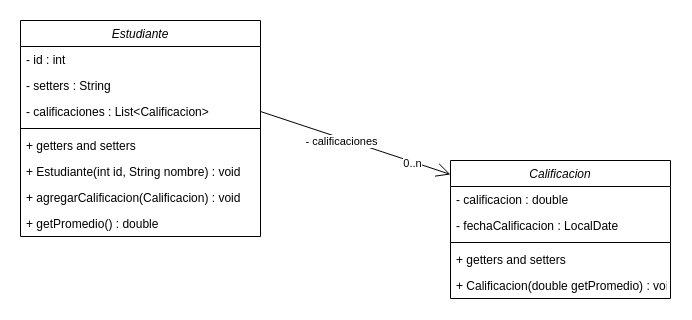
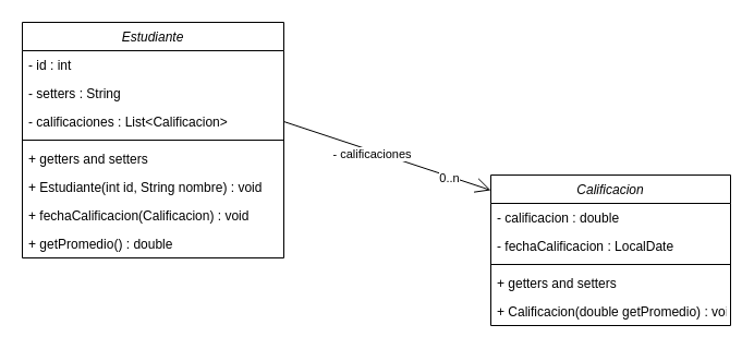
- <mxCell id="9" value="+ agregarCalificacion(Calificacion) : void" style="text;align=left;verticalAlign=top;spacingLeft=4;spacingRight=4;overflow=hidden;rotatable=0;points=[[0,0.5],[1,0.5]];portConstraint=eastwest;" vertex="1" parent="2"><mxGeometry y="164" width="240" height="26" as="geometry" /></mxCell>
+ <mxCell id="9" value="+ fechaCalificacion(Calificacion) : void" style="text;align=left;verticalAlign=top;spacingLeft=4;spacingRight=4;overflow=hidden;rotatable=0;points=[[0,0.5],[1,0.5]];portConstraint=eastwest;" vertex="1" parent="2"><mxGeometry y="164" width="240" height="26" as="geometry" /></mxCell>
